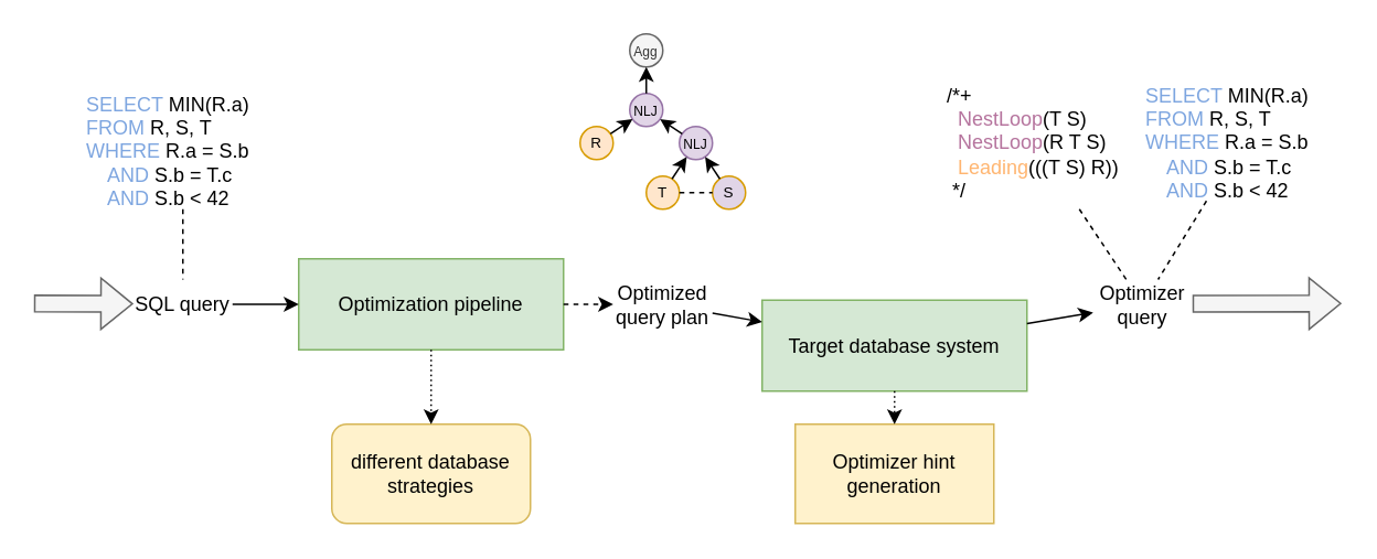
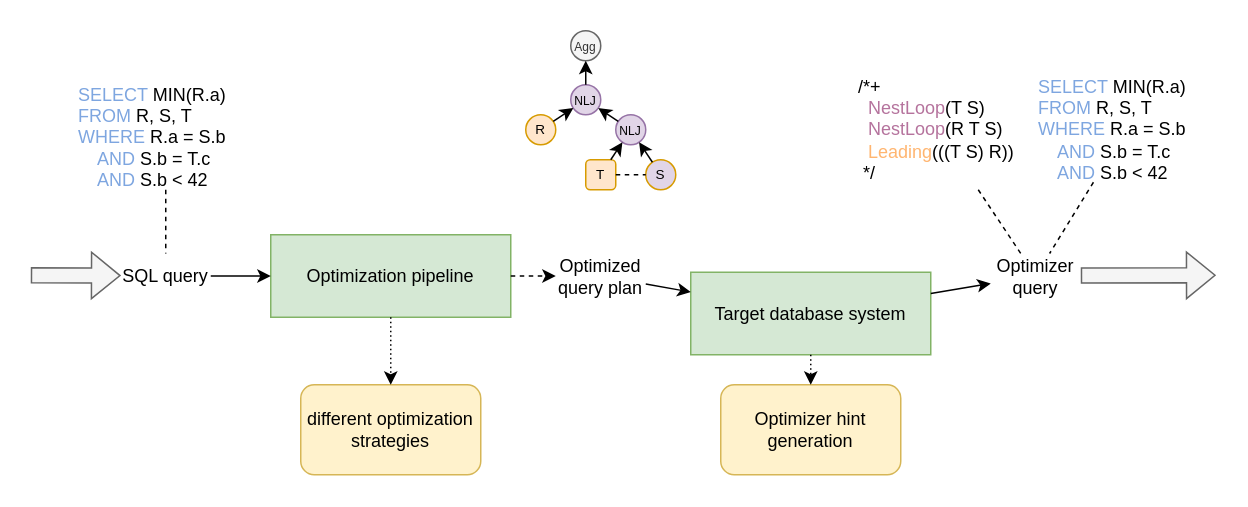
- <mxCell id="18" value="T" style="ellipse;whiteSpace=wrap;html=1;aspect=fixed;fillColor=#ffe6cc;strokeColor=#d79b00;fontSize=9;" vertex="1" parent="13"><mxGeometry x="40" y="86" width="20" height="20" as="geometry" /></mxCell>
+ <mxCell id="18" value="T" style="whiteSpace=wrap;html=1;aspect=fixed;fillColor=#ffe6cc;strokeColor=#d79b00;fontSize=9;rounded=1;" vertex="1" parent="13"><mxGeometry x="40" y="86" width="20" height="20" as="geometry" /></mxCell>
- <mxCell id="4" value="different database strategies" style="rounded=1;whiteSpace=wrap;html=1;fillColor=#fff2cc;strokeColor=#d6b656;" vertex="1" parent="1"><mxGeometry x="200" y="256" width="120" height="60" as="geometry" /></mxCell>
+ <mxCell id="4" value="different optimization strategies" style="rounded=1;whiteSpace=wrap;html=1;fillColor=#fff2cc;strokeColor=#d6b656;" vertex="1" parent="1"><mxGeometry x="200" y="256" width="120" height="60" as="geometry" /></mxCell>
- <mxCell id="6" value="Optimizer hint generation" style="whiteSpace=wrap;html=1;fillColor=#fff2cc;strokeColor=#d6b656;rounded=0;" vertex="1" parent="1"><mxGeometry x="480" y="256" width="120" height="60" as="geometry" /></mxCell>
+ <mxCell id="6" value="Optimizer hint generation" style="rounded=1;whiteSpace=wrap;html=1;fillColor=#fff2cc;strokeColor=#d6b656;" vertex="1" parent="1"><mxGeometry x="480" y="256" width="120" height="60" as="geometry" /></mxCell>
